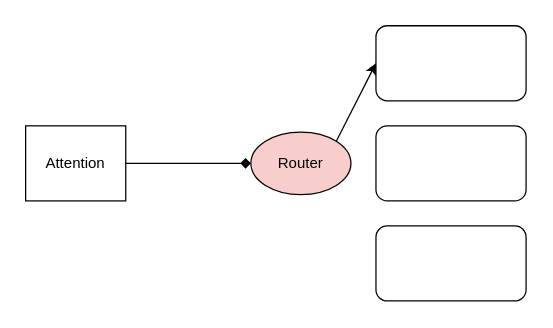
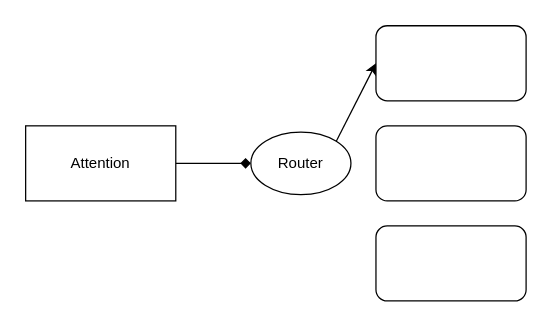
- <mxCell id="3" value="Attention" style="rounded=0;whiteSpace=wrap;html=1;" vertex="1" parent="1"><mxGeometry x="20" y="100" width="80" height="60" as="geometry" /></mxCell>
+ <mxCell id="3" value="Attention" style="rounded=0;whiteSpace=wrap;html=1;" vertex="1" parent="1"><mxGeometry x="20" y="100" width="120" height="60" as="geometry" /></mxCell>
- <mxCell id="4" value="Router" style="ellipse;whiteSpace=wrap;html=1;fillColor=#f8cecc;" vertex="1" parent="1"><mxGeometry x="200" y="105" width="80" height="50" as="geometry" /></mxCell>
+ <mxCell id="4" value="Router" style="ellipse;whiteSpace=wrap;html=1;" vertex="1" parent="1"><mxGeometry x="200" y="105" width="80" height="50" as="geometry" /></mxCell>
